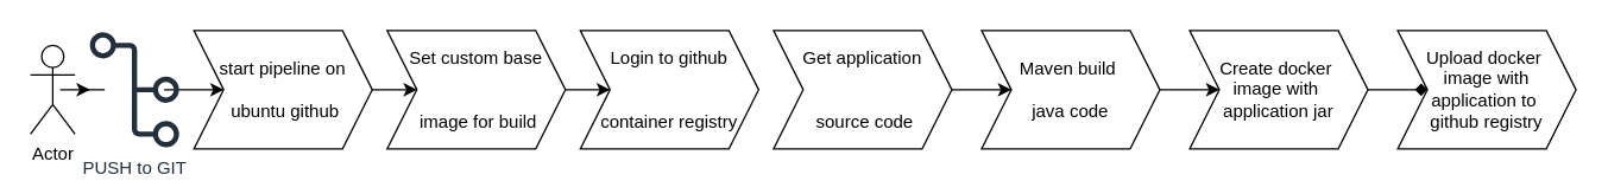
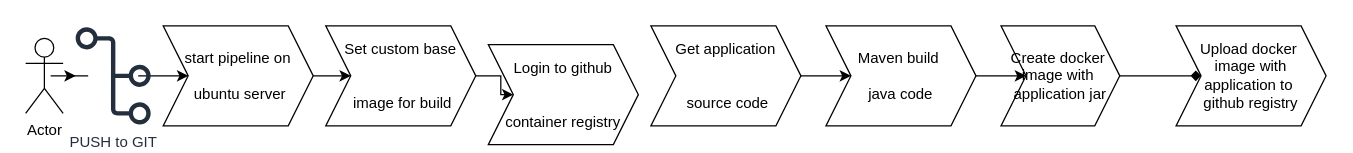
- <mxCell id="7" value="start pipeline on&lt;div&gt;&lt;br&gt;&lt;/div&gt;&lt;div&gt;&lt;span style=&quot;background-color: initial;&quot;&gt;&amp;nbsp;ubuntu github&lt;/span&gt;&lt;br&gt;&lt;/div&gt;" style="shape=step;perimeter=stepPerimeter;whiteSpace=wrap;html=1;fixedSize=1;" vertex="1" parent="1"><mxGeometry x="130" y="20" width="120" height="80" as="geometry" /></mxCell>
+ <mxCell id="7" value="start pipeline on&lt;div&gt;&lt;br&gt;&lt;/div&gt;&lt;div&gt;&lt;span style=&quot;background-color: initial;&quot;&gt;&amp;nbsp;ubuntu server&lt;/span&gt;&lt;br&gt;&lt;/div&gt;" style="shape=step;perimeter=stepPerimeter;whiteSpace=wrap;html=1;fixedSize=1;" vertex="1" parent="1"><mxGeometry x="130" y="20" width="120" height="80" as="geometry" /></mxCell>
- <mxCell id="10" value="Login to github&lt;div&gt;&lt;br&gt;&lt;/div&gt;&lt;div&gt;&lt;br&gt;container registry&lt;/div&gt;" style="shape=step;perimeter=stepPerimeter;whiteSpace=wrap;html=1;fixedSize=1;" vertex="1" parent="1"><mxGeometry x="390" y="20" width="120" height="80" as="geometry" /></mxCell>
+ <mxCell id="10" value="Login to github&lt;div&gt;&lt;br&gt;&lt;/div&gt;&lt;div&gt;&lt;br&gt;container registry&lt;/div&gt;" style="shape=step;perimeter=stepPerimeter;whiteSpace=wrap;html=1;fixedSize=1;" vertex="1" parent="1"><mxGeometry x="390" y="35" width="120" height="80" as="geometry" /></mxCell>
- <mxCell id="16" value="Create docker&amp;nbsp;&lt;div&gt;&lt;span style=&quot;background-color: initial;&quot;&gt;image&amp;nbsp;&lt;/span&gt;&lt;span style=&quot;background-color: initial;&quot;&gt;with&amp;nbsp;&lt;/span&gt;&lt;/div&gt;&lt;div&gt;&lt;span style=&quot;background-color: initial;&quot;&gt;application&amp;nbsp;&lt;/span&gt;&lt;span style=&quot;background-color: initial;&quot;&gt;jar&lt;/span&gt;&lt;/div&gt;" style="shape=step;perimeter=stepPerimeter;whiteSpace=wrap;html=1;fixedSize=1;" vertex="1" parent="1"><mxGeometry x="800" y="20" width="120" height="80" as="geometry" /></mxCell>
+ <mxCell id="16" value="Create docker&amp;nbsp;&lt;div&gt;&lt;span style=&quot;background-color: initial;&quot;&gt;image&amp;nbsp;&lt;/span&gt;&lt;span style=&quot;background-color: initial;&quot;&gt;with&amp;nbsp;&lt;/span&gt;&lt;/div&gt;&lt;div&gt;&lt;span style=&quot;background-color: initial;&quot;&gt;application&amp;nbsp;&lt;/span&gt;&lt;span style=&quot;background-color: initial;&quot;&gt;jar&lt;/span&gt;&lt;/div&gt;" style="shape=step;perimeter=stepPerimeter;whiteSpace=wrap;html=1;fixedSize=1;" vertex="1" parent="1"><mxGeometry x="800" y="20" width="95" height="80" as="geometry" /></mxCell>
